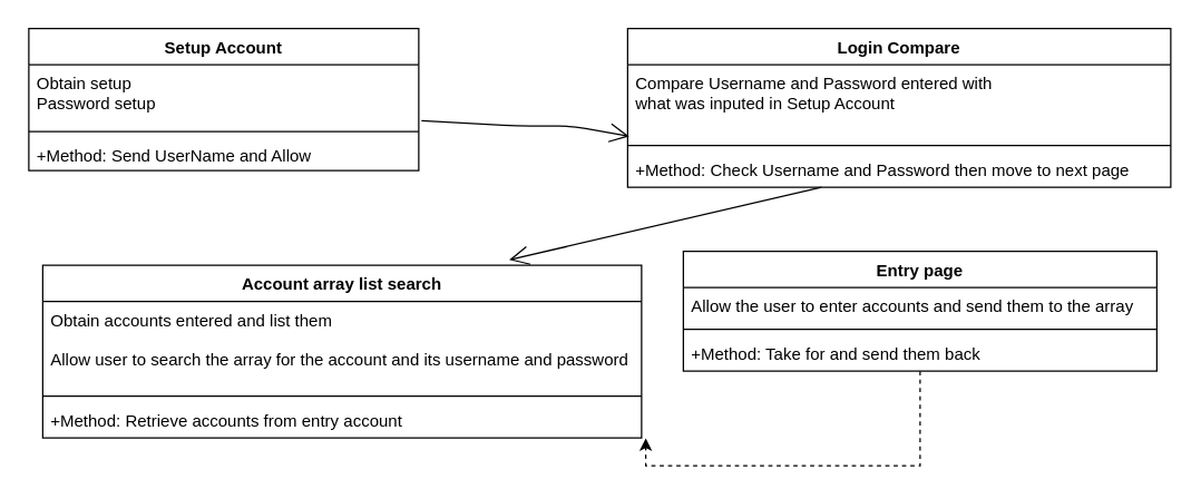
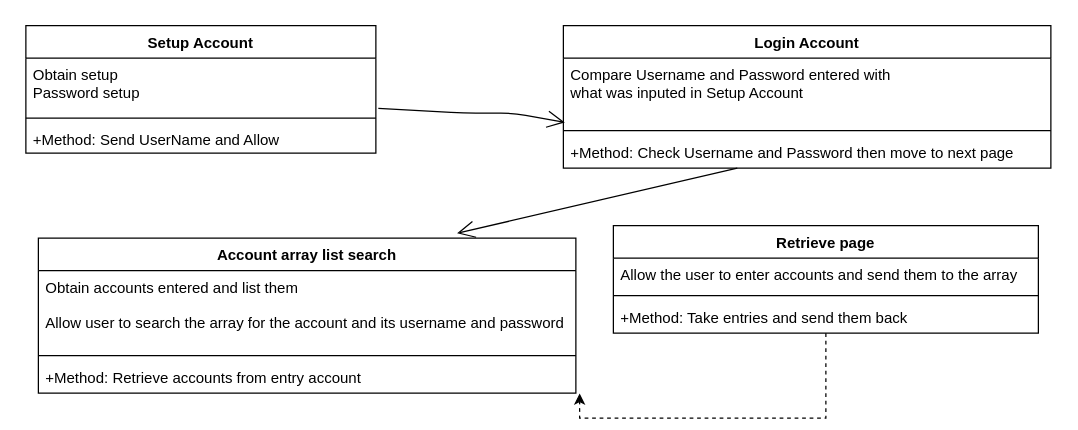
- <mxCell id="6" value="Login Compare" style="swimlane;fontStyle=1;align=center;verticalAlign=top;childLayout=stackLayout;horizontal=1;startSize=26;horizontalStack=0;resizeParent=1;resizeParentMax=0;resizeLast=0;collapsible=1;marginBottom=0;" vertex="1" parent="1"><mxGeometry x="450" y="20" width="390" height="114" as="geometry" /></mxCell>
+ <mxCell id="6" value="Login Account" style="swimlane;fontStyle=1;align=center;verticalAlign=top;childLayout=stackLayout;horizontal=1;startSize=26;horizontalStack=0;resizeParent=1;resizeParentMax=0;resizeLast=0;collapsible=1;marginBottom=0;" vertex="1" parent="1"><mxGeometry x="450" y="20" width="390" height="114" as="geometry" /></mxCell>
- <mxCell id="17" value="Entry page" style="swimlane;fontStyle=1;align=center;verticalAlign=top;childLayout=stackLayout;horizontal=1;startSize=26;horizontalStack=0;resizeParent=1;resizeParentMax=0;resizeLast=0;collapsible=1;marginBottom=0;" vertex="1" parent="1"><mxGeometry x="490" y="180" width="340" height="86" as="geometry" /></mxCell>
+ <mxCell id="17" value="Retrieve page" style="swimlane;fontStyle=1;align=center;verticalAlign=top;childLayout=stackLayout;horizontal=1;startSize=26;horizontalStack=0;resizeParent=1;resizeParentMax=0;resizeLast=0;collapsible=1;marginBottom=0;" vertex="1" parent="1"><mxGeometry x="490" y="180" width="340" height="86" as="geometry" /></mxCell>
- <mxCell id="20" value="+Method: Take for and send them back" style="text;strokeColor=none;fillColor=none;align=left;verticalAlign=top;spacingLeft=4;spacingRight=4;overflow=hidden;rotatable=0;points=[[0,0.5],[1,0.5]];portConstraint=eastwest;" vertex="1" parent="17"><mxGeometry y="60" width="340" height="26" as="geometry" /></mxCell>
+ <mxCell id="20" value="+Method: Take entries and send them back" style="text;strokeColor=none;fillColor=none;align=left;verticalAlign=top;spacingLeft=4;spacingRight=4;overflow=hidden;rotatable=0;points=[[0,0.5],[1,0.5]];portConstraint=eastwest;" vertex="1" parent="17"><mxGeometry y="60" width="340" height="26" as="geometry" /></mxCell>
